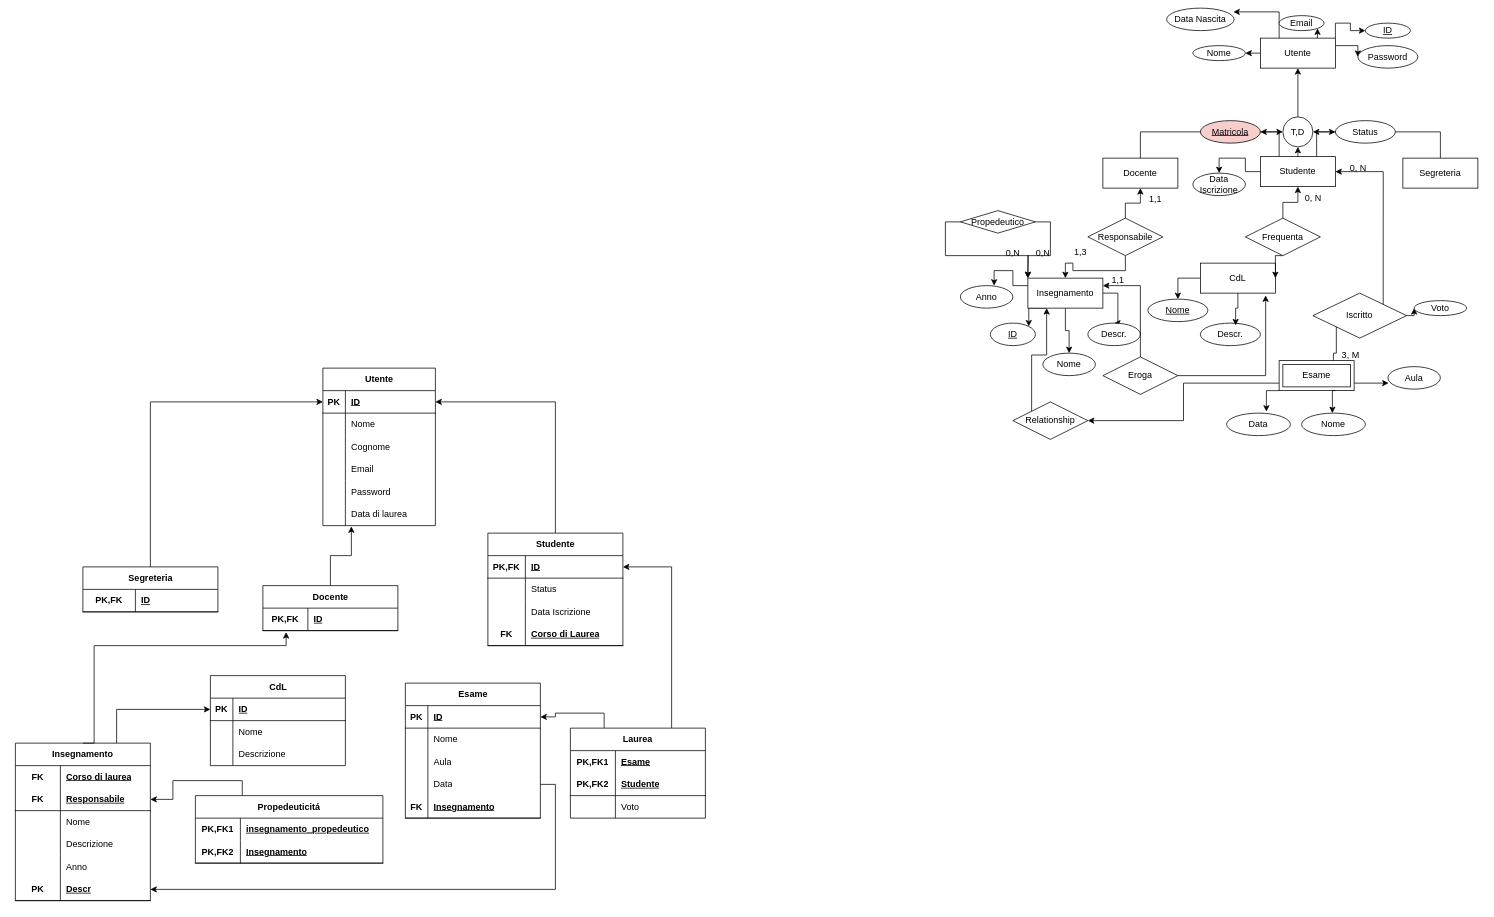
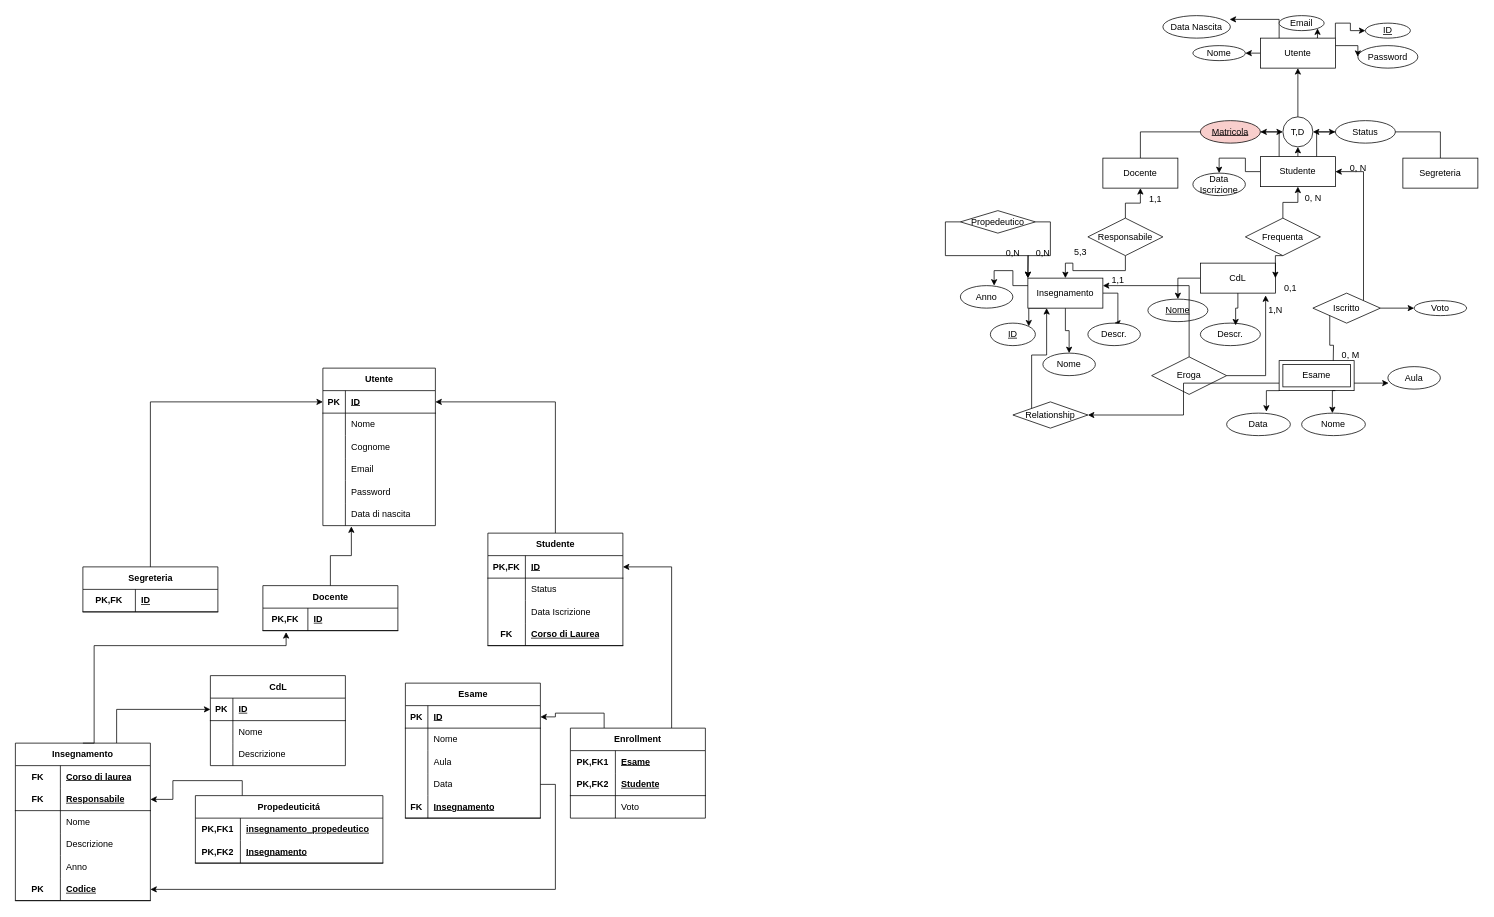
- <mxCell id="50" value="&lt;div&gt;Data Nascita&lt;/div&gt;" style="ellipse;whiteSpace=wrap;html=1;align=center;" vertex="1" parent="1"><mxGeometry x="1555" y="10" width="90" height="30" as="geometry" /></mxCell>
+ <mxCell id="50" value="&lt;div&gt;Data Nascita&lt;/div&gt;" style="ellipse;whiteSpace=wrap;html=1;align=center;" vertex="1" parent="1"><mxGeometry x="1550" y="20" width="90" height="30" as="geometry" /></mxCell>
- <mxCell id="28" value="&lt;div&gt;1,3&lt;/div&gt;" style="text;html=1;align=center;verticalAlign=middle;resizable=0;points=[];autosize=1;strokeColor=none;fillColor=none;" vertex="1" parent="1"><mxGeometry x="1420" y="320" width="40" height="30" as="geometry" /></mxCell>
+ <mxCell id="28" value="&lt;div&gt;5,3&lt;/div&gt;" style="text;html=1;align=center;verticalAlign=middle;resizable=0;points=[];autosize=1;strokeColor=none;fillColor=none;" vertex="1" parent="1"><mxGeometry x="1420" y="320" width="40" height="30" as="geometry" /></mxCell>
+ <mxCell id="38" value="0,1" style="text;html=1;align=center;verticalAlign=middle;resizable=0;points=[];autosize=1;strokeColor=none;fillColor=none;" vertex="1" parent="1"><mxGeometry x="1700" y="368" width="40" height="30" as="geometry" /></mxCell>
+ <mxCell id="58" value="1,N" style="text;html=1;align=center;verticalAlign=middle;resizable=0;points=[];autosize=1;strokeColor=none;fillColor=none;" vertex="1" parent="1"><mxGeometry x="1680" y="398" width="40" height="30" as="geometry" /></mxCell>
- <mxCell id="45" value="Iscritto" style="shape=rhombus;perimeter=rhombusPerimeter;whiteSpace=wrap;html=1;align=center;" vertex="1" parent="1"><mxGeometry x="1750" y="390" width="125" height="60" as="geometry" /></mxCell>
+ <mxCell id="45" value="Iscritto" style="shape=rhombus;perimeter=rhombusPerimeter;whiteSpace=wrap;html=1;align=center;" vertex="1" parent="1"><mxGeometry x="1750" y="390" width="90" height="40" as="geometry" /></mxCell>
- <mxCell id="48" value="3, M" style="text;html=1;align=center;verticalAlign=middle;resizable=0;points=[];autosize=1;strokeColor=none;fillColor=none;" vertex="1" parent="1"><mxGeometry x="1775" y="458" width="50" height="30" as="geometry" /></mxCell>
+ <mxCell id="48" value="0, M" style="text;html=1;align=center;verticalAlign=middle;resizable=0;points=[];autosize=1;strokeColor=none;fillColor=none;" vertex="1" parent="1"><mxGeometry x="1775" y="458" width="50" height="30" as="geometry" /></mxCell>
- <mxCell id="56" value="Eroga" style="shape=rhombus;perimeter=rhombusPerimeter;whiteSpace=wrap;html=1;align=center;" vertex="1" parent="1"><mxGeometry x="1470" y="475" width="100" height="50" as="geometry" /></mxCell>
+ <mxCell id="56" value="Eroga" style="shape=rhombus;perimeter=rhombusPerimeter;whiteSpace=wrap;html=1;align=center;" vertex="1" parent="1"><mxGeometry x="1535" y="475" width="100" height="50" as="geometry" /></mxCell>
- <mxCell id="181" value="Relationship" style="shape=rhombus;perimeter=rhombusPerimeter;whiteSpace=wrap;html=1;align=center;" vertex="1" parent="1"><mxGeometry x="1350" y="535" width="100" height="50" as="geometry" /></mxCell>
+ <mxCell id="181" value="Relationship" style="shape=rhombus;perimeter=rhombusPerimeter;whiteSpace=wrap;html=1;align=center;" vertex="1" parent="1"><mxGeometry x="1350" y="535" width="100" height="35" as="geometry" /></mxCell>
- <mxCell id="86" value="Data di laurea" style="shape=partialRectangle;connectable=0;fillColor=none;top=0;left=0;bottom=0;right=0;align=left;spacingLeft=6;overflow=hidden;whiteSpace=wrap;html=1;" vertex="1" parent="84"><mxGeometry x="30" width="120" height="30" as="geometry"><mxRectangle width="120" height="30" as="alternateBounds" /></mxGeometry></mxCell>
+ <mxCell id="86" value="Data di nascita" style="shape=partialRectangle;connectable=0;fillColor=none;top=0;left=0;bottom=0;right=0;align=left;spacingLeft=6;overflow=hidden;whiteSpace=wrap;html=1;" vertex="1" parent="84"><mxGeometry x="30" width="120" height="30" as="geometry"><mxRectangle width="120" height="30" as="alternateBounds" /></mxGeometry></mxCell>
- <mxCell id="160" value="Laurea" style="shape=table;startSize=30;container=1;collapsible=1;childLayout=tableLayout;fixedRows=1;rowLines=0;fontStyle=1;align=center;resizeLast=1;html=1;whiteSpace=wrap;" vertex="1" parent="1"><mxGeometry x="760" y="970" width="180" height="120" as="geometry" /></mxCell>
+ <mxCell id="160" value="Enrollment" style="shape=table;startSize=30;container=1;collapsible=1;childLayout=tableLayout;fixedRows=1;rowLines=0;fontStyle=1;align=center;resizeLast=1;html=1;whiteSpace=wrap;" vertex="1" parent="1"><mxGeometry x="760" y="970" width="180" height="120" as="geometry" /></mxCell>
- <mxCell id="157" value="Descr" style="shape=partialRectangle;connectable=0;fillColor=none;top=0;left=0;bottom=0;right=0;align=left;spacingLeft=6;fontStyle=5;overflow=hidden;html=1;whiteSpace=wrap;" vertex="1" parent="155"><mxGeometry x="60" width="120" height="30" as="geometry"><mxRectangle width="120" height="30" as="alternateBounds" /></mxGeometry></mxCell>
+ <mxCell id="157" value="Codice" style="shape=partialRectangle;connectable=0;fillColor=none;top=0;left=0;bottom=0;right=0;align=left;spacingLeft=6;fontStyle=5;overflow=hidden;html=1;whiteSpace=wrap;" vertex="1" parent="155"><mxGeometry x="60" width="120" height="30" as="geometry"><mxRectangle width="120" height="30" as="alternateBounds" /></mxGeometry></mxCell>
